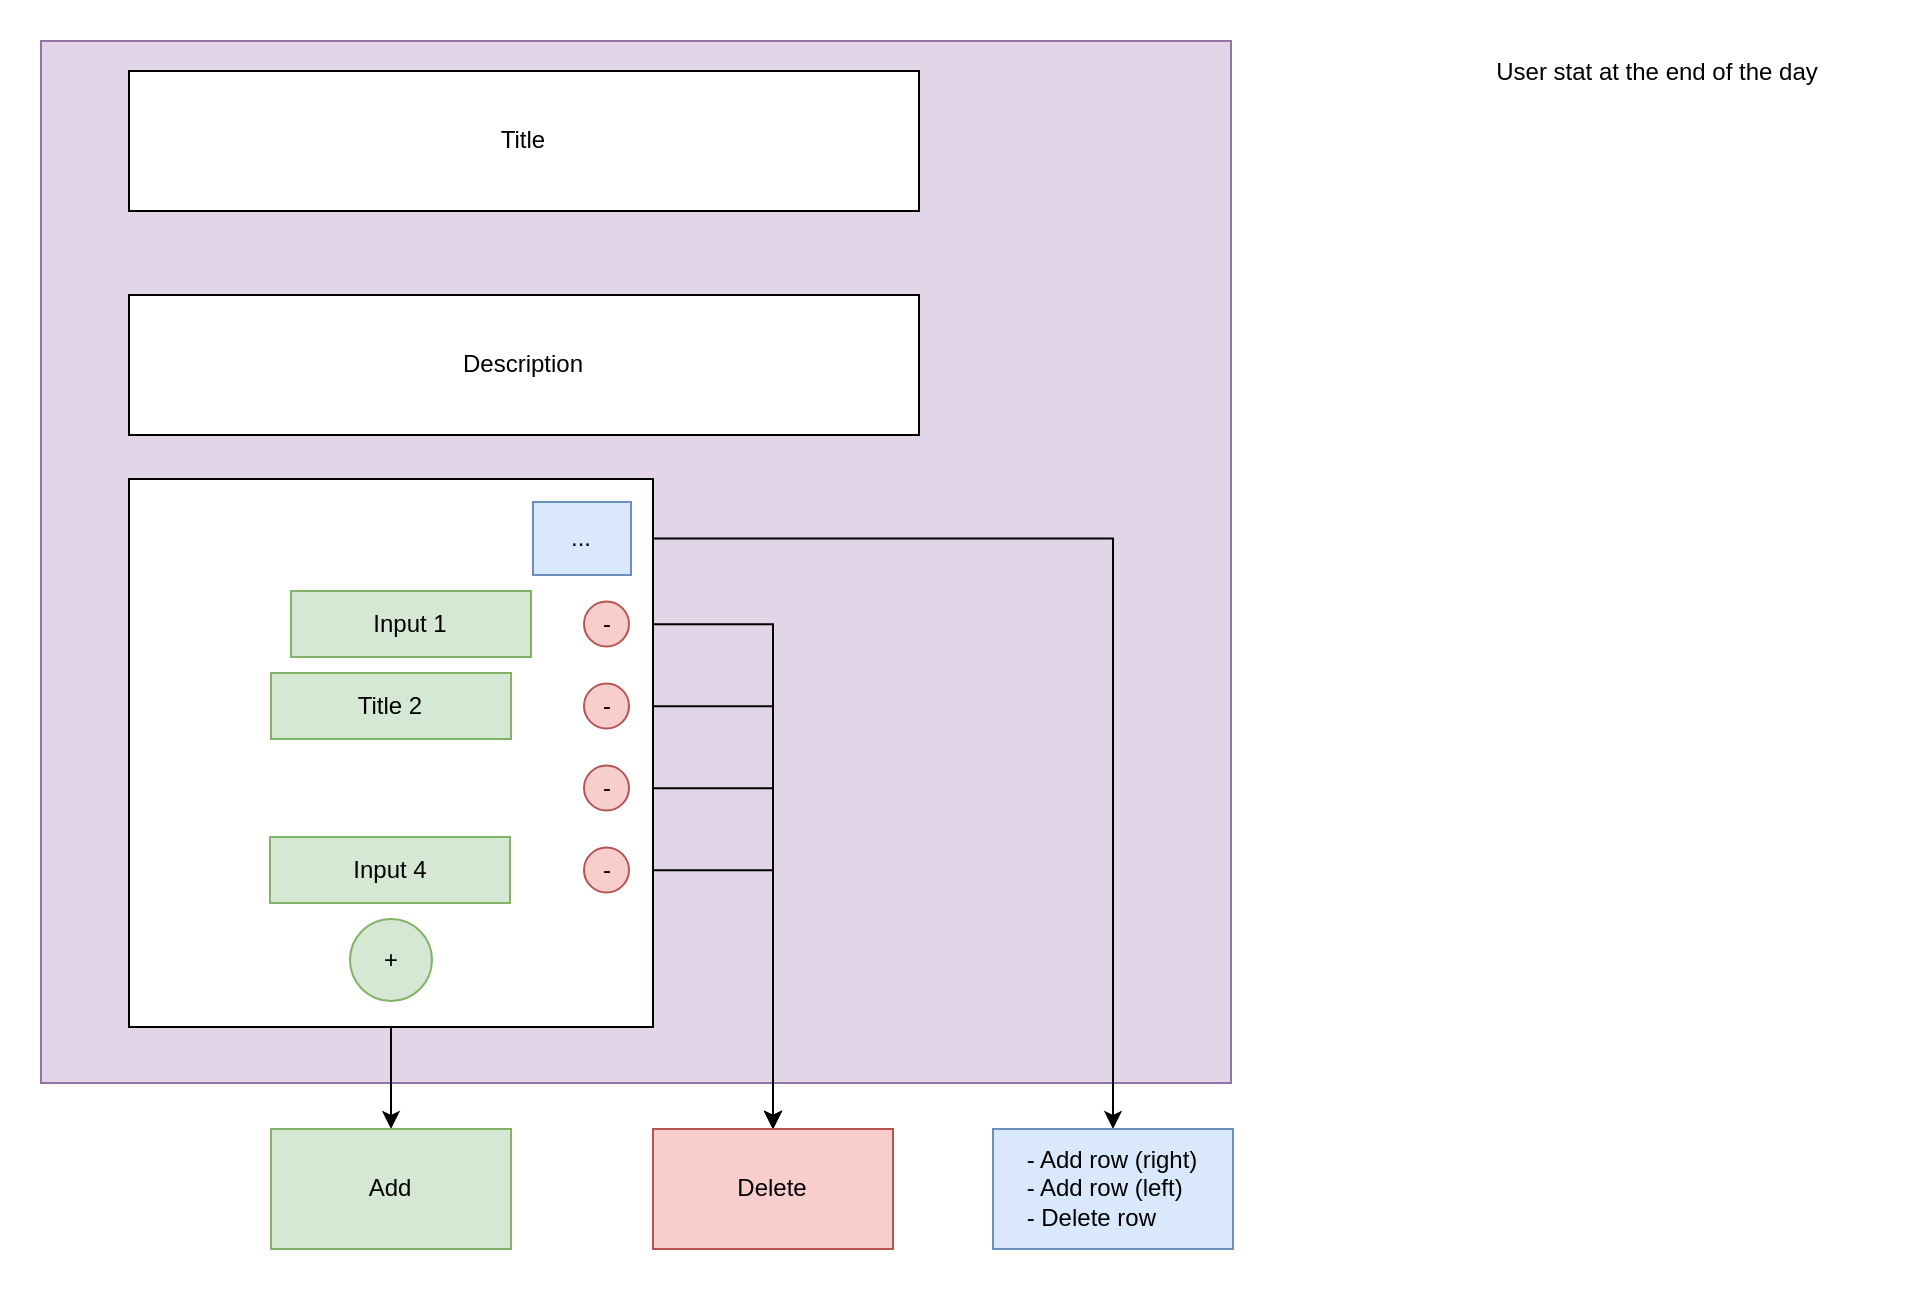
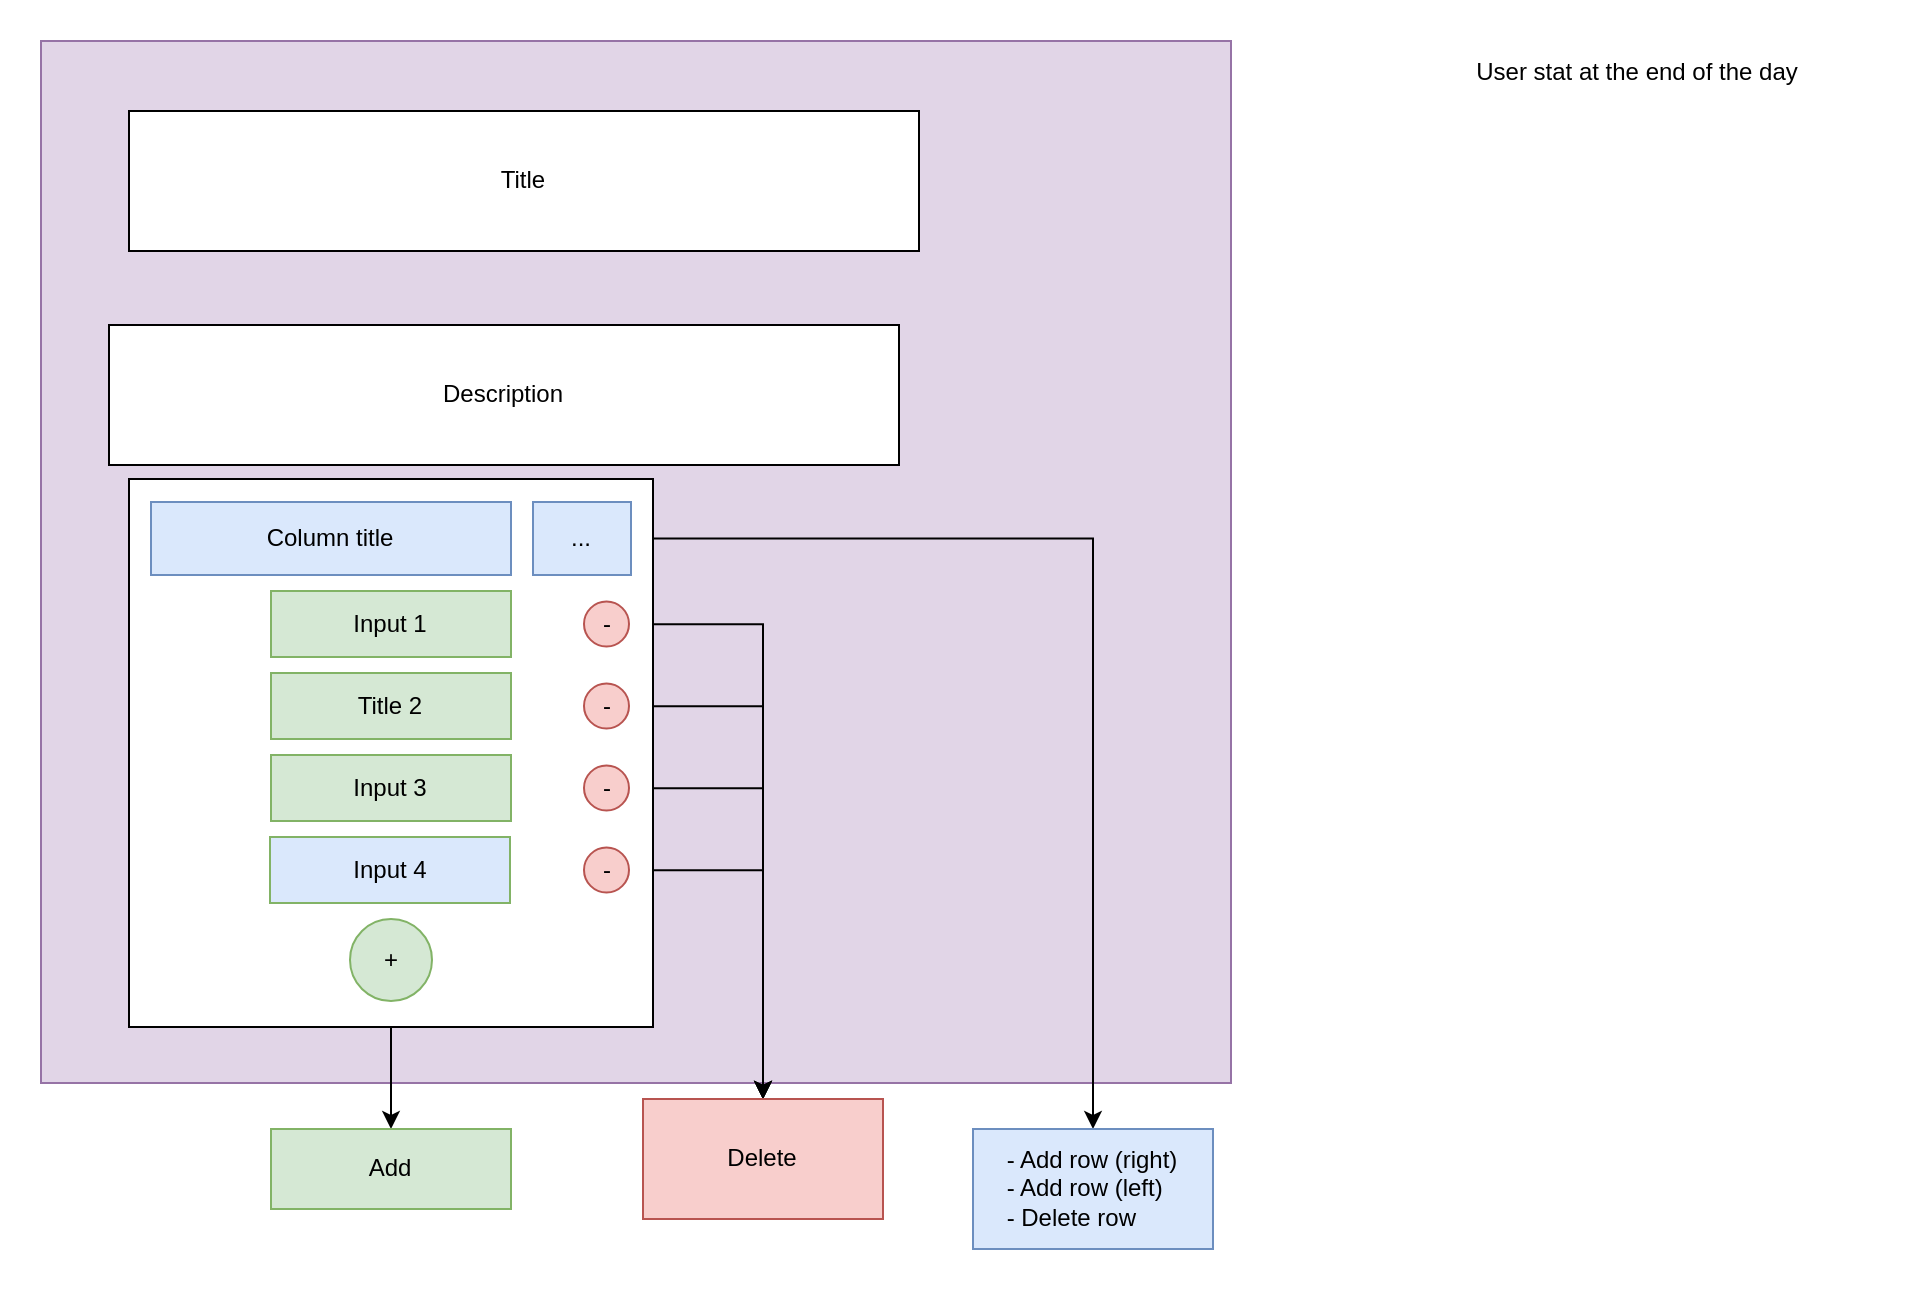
- <mxCell id="27" value="User stat at the end of the day" style="text;html=1;strokeColor=none;fillColor=none;align=center;verticalAlign=middle;whiteSpace=wrap;rounded=0;" vertex="1" parent="1"><mxGeometry x="724" y="21" width="209" height="30" as="geometry" /></mxCell>
+ <mxCell id="27" value="User stat at the end of the day" style="text;html=1;strokeColor=none;fillColor=none;align=center;verticalAlign=middle;whiteSpace=wrap;rounded=0;" vertex="1" parent="1"><mxGeometry x="714" y="21" width="209" height="30" as="geometry" /></mxCell>
- <mxCell id="3" value="Title" style="rounded=0;whiteSpace=wrap;html=1;" vertex="1" parent="1"><mxGeometry x="64" y="35" width="395" height="70" as="geometry" /></mxCell>
+ <mxCell id="3" value="Title" style="rounded=0;whiteSpace=wrap;html=1;" vertex="1" parent="1"><mxGeometry x="64" y="55" width="395" height="70" as="geometry" /></mxCell>
- <mxCell id="4" value="Description" style="rounded=0;whiteSpace=wrap;html=1;" vertex="1" parent="1"><mxGeometry x="64" y="147" width="395" height="70" as="geometry" /></mxCell>
+ <mxCell id="4" value="Description" style="rounded=0;whiteSpace=wrap;html=1;" vertex="1" parent="1"><mxGeometry x="54" y="162" width="395" height="70" as="geometry" /></mxCell>
+ <mxCell id="16" value="Column title" style="rounded=0;whiteSpace=wrap;html=1;fillColor=#dae8fc;strokeColor=#6c8ebf;" vertex="1" parent="14"><mxGeometry x="11" y="11.5" width="180" height="36.5" as="geometry" /></mxCell>
- <mxCell id="17" value="Input 1" style="rounded=0;whiteSpace=wrap;html=1;fillColor=#d5e8d4;strokeColor=#82b366;" vertex="1" parent="14"><mxGeometry x="81" y="56" width="120" height="33" as="geometry" /></mxCell>
+ <mxCell id="17" value="Input 1" style="rounded=0;whiteSpace=wrap;html=1;fillColor=#d5e8d4;strokeColor=#82b366;" vertex="1" parent="14"><mxGeometry x="71" y="56" width="120" height="33" as="geometry" /></mxCell>
+ <mxCell id="19" value="Input 3" style="rounded=0;whiteSpace=wrap;html=1;fillColor=#d5e8d4;strokeColor=#82b366;" vertex="1" parent="14"><mxGeometry x="71" y="138" width="120" height="33" as="geometry" /></mxCell>
- <mxCell id="20" value="Input 4" style="rounded=0;whiteSpace=wrap;html=1;fillColor=#d5e8d4;strokeColor=#82b366;" vertex="1" parent="14"><mxGeometry x="70.5" y="179" width="120" height="33" as="geometry" /></mxCell>
+ <mxCell id="20" value="Input 4" style="rounded=0;whiteSpace=wrap;html=1;fillColor=#dae8fc;strokeColor=#82b366;" vertex="1" parent="14"><mxGeometry x="70.5" y="179" width="120" height="33" as="geometry" /></mxCell>
- <mxCell id="11" value="Add" style="whiteSpace=wrap;html=1;fillColor=#d5e8d4;strokeColor=#82b366;" vertex="1" parent="1"><mxGeometry x="135" y="564" width="120" height="60" as="geometry" /></mxCell>
+ <mxCell id="11" value="Add" style="whiteSpace=wrap;html=1;fillColor=#d5e8d4;strokeColor=#82b366;" vertex="1" parent="1"><mxGeometry x="135" y="564" width="120" height="40" as="geometry" /></mxCell>
- <mxCell id="10" value="Delete" style="whiteSpace=wrap;html=1;fillColor=#f8cecc;strokeColor=#b85450;" vertex="1" parent="1"><mxGeometry x="326" y="564" width="120" height="60" as="geometry" /></mxCell>
+ <mxCell id="10" value="Delete" style="whiteSpace=wrap;html=1;fillColor=#f8cecc;strokeColor=#b85450;" vertex="1" parent="1"><mxGeometry x="321" y="549" width="120" height="60" as="geometry" /></mxCell>
- <mxCell id="13" value="&lt;div style=&quot;text-align: left;&quot;&gt;&lt;span style=&quot;background-color: initial;&quot;&gt;- Add row (right)&lt;/span&gt;&lt;/div&gt;&lt;div style=&quot;text-align: left;&quot;&gt;&lt;span style=&quot;background-color: initial;&quot;&gt;- Add row (left)&lt;/span&gt;&lt;/div&gt;&lt;div style=&quot;text-align: left;&quot;&gt;&lt;span style=&quot;background-color: initial;&quot;&gt;- Delete row&lt;/span&gt;&lt;/div&gt;" style="whiteSpace=wrap;html=1;fillColor=#dae8fc;strokeColor=#6c8ebf;" vertex="1" parent="1"><mxGeometry x="496" y="564" width="120" height="60" as="geometry" /></mxCell>
+ <mxCell id="13" value="&lt;div style=&quot;text-align: left;&quot;&gt;&lt;span style=&quot;background-color: initial;&quot;&gt;- Add row (right)&lt;/span&gt;&lt;/div&gt;&lt;div style=&quot;text-align: left;&quot;&gt;&lt;span style=&quot;background-color: initial;&quot;&gt;- Add row (left)&lt;/span&gt;&lt;/div&gt;&lt;div style=&quot;text-align: left;&quot;&gt;&lt;span style=&quot;background-color: initial;&quot;&gt;- Delete row&lt;/span&gt;&lt;/div&gt;" style="whiteSpace=wrap;html=1;fillColor=#dae8fc;strokeColor=#6c8ebf;" vertex="1" parent="1"><mxGeometry x="486" y="564" width="120" height="60" as="geometry" /></mxCell>
